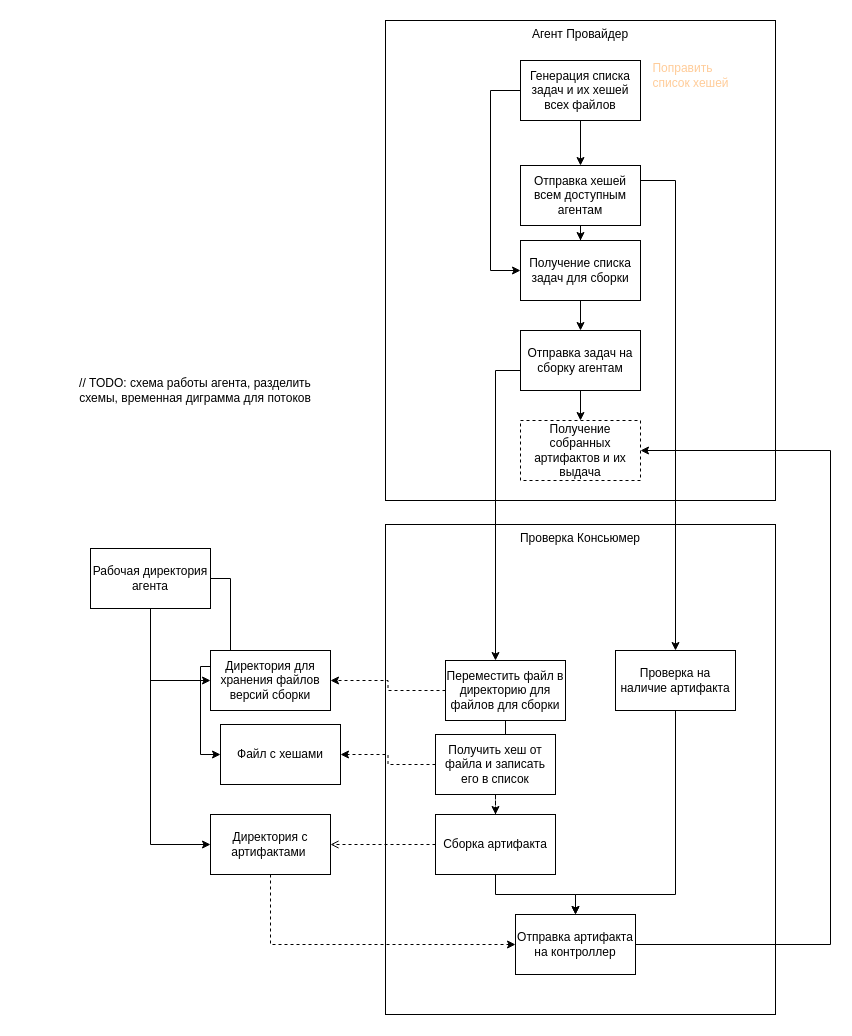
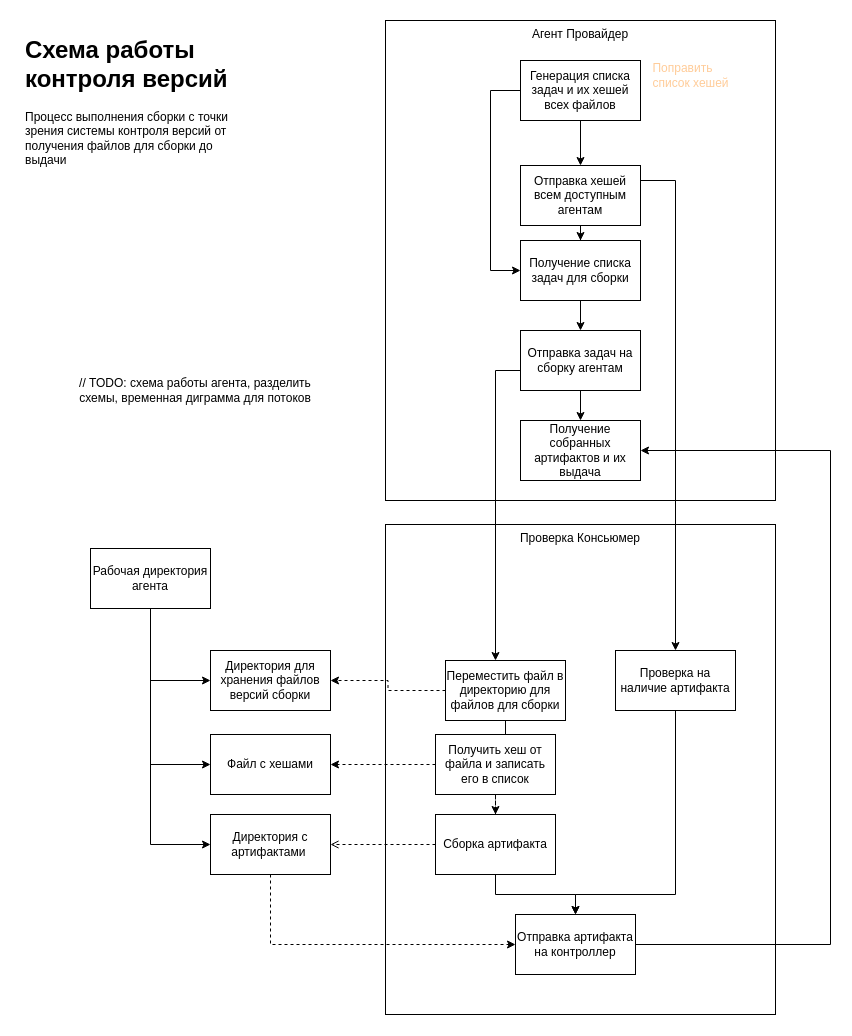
+ <mxCell id="22" value="&lt;h1&gt;Схема работы контроля версий&lt;/h1&gt;&lt;p&gt;Процесс выполнения сборки с точки зрения системы контроля версий от получения файлов для сборки до выдачи&lt;/p&gt;" style="text;html=1;strokeColor=none;fillColor=none;spacing=5;spacingTop=-20;whiteSpace=wrap;overflow=hidden;rounded=0;" parent="1" vertex="1"><mxGeometry x="20" y="30" width="240" height="140" as="geometry" /></mxCell>
- <mxCell id="37" value="Получение собранных артифактов и их выдача" style="rounded=0;whiteSpace=wrap;html=1;dashed=1;" parent="1" vertex="1"><mxGeometry x="520" y="420" width="120" height="60" as="geometry" /></mxCell>
+ <mxCell id="37" value="Получение собранных артифактов и их выдача" style="rounded=0;whiteSpace=wrap;html=1;" parent="1" vertex="1"><mxGeometry x="520" y="420" width="120" height="60" as="geometry" /></mxCell>
- <mxCell id="8" value="Файл с хешами" style="rounded=0;whiteSpace=wrap;html=1;" parent="1" vertex="1"><mxGeometry x="220" y="724" width="120" height="60" as="geometry" /></mxCell>
+ <mxCell id="8" value="Файл с хешами" style="rounded=0;whiteSpace=wrap;html=1;" parent="1" vertex="1"><mxGeometry x="210" y="734" width="120" height="60" as="geometry" /></mxCell>
